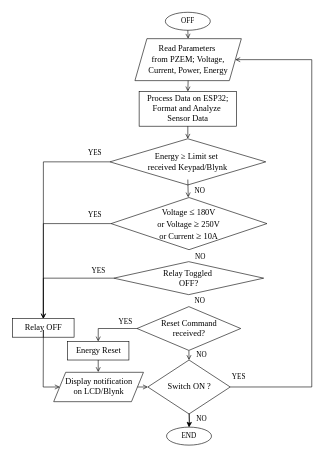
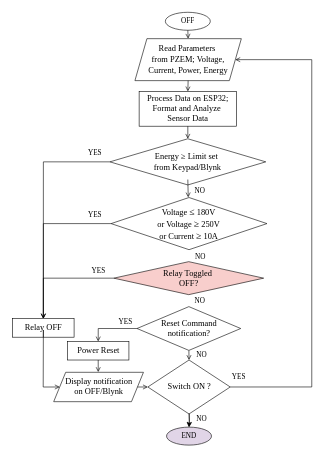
- <mxCell id="16" value="&lt;div style=&quot;forced-color-adjust: none; color: rgb(0, 0, 0); font-style: normal; font-variant-ligatures: normal; font-variant-caps: normal; font-weight: 400; letter-spacing: normal; orphans: 2; text-align: center; text-indent: 0px; text-transform: none; widows: 2; word-spacing: 0px; -webkit-text-stroke-width: 0px; white-space: nowrap; text-decoration-thickness: initial; text-decoration-style: initial; text-decoration-color: initial;&quot;&gt;&lt;font style=&quot;font-size: 14px;&quot; face=&quot;Times New Roman&quot;&gt;Energy &lt;span style=&quot;background-color: transparent; color: light-dark(rgb(0, 0, 0), rgb(255, 255, 255)); text-wrap-mode: wrap;&quot;&gt;≥ Limit set&amp;nbsp;&lt;/span&gt;&lt;/font&gt;&lt;/div&gt;&lt;div style=&quot;forced-color-adjust: none; color: rgb(0, 0, 0); font-style: normal; font-variant-ligatures: normal; font-variant-caps: normal; font-weight: 400; letter-spacing: normal; orphans: 2; text-align: center; text-indent: 0px; text-transform: none; widows: 2; word-spacing: 0px; -webkit-text-stroke-width: 0px; white-space: nowrap; text-decoration-thickness: initial; text-decoration-style: initial; text-decoration-color: initial;&quot;&gt;&lt;font style=&quot;font-size: 14px;&quot; face=&quot;Times New Roman&quot;&gt;&lt;span style=&quot;background-color: transparent; color: light-dark(rgb(0, 0, 0), rgb(255, 255, 255)); text-wrap-mode: wrap;&quot;&gt;received Keypad/Blynk&lt;/span&gt;&lt;/font&gt;&lt;/div&gt;" style="rhombus;whiteSpace=wrap;html=1;direction=south;" vertex="1" parent="1"><mxGeometry x="182.25" y="231" width="260" height="77" as="geometry" /></mxCell>
+ <mxCell id="16" value="&lt;div style=&quot;forced-color-adjust: none; color: rgb(0, 0, 0); font-style: normal; font-variant-ligatures: normal; font-variant-caps: normal; font-weight: 400; letter-spacing: normal; orphans: 2; text-align: center; text-indent: 0px; text-transform: none; widows: 2; word-spacing: 0px; -webkit-text-stroke-width: 0px; white-space: nowrap; text-decoration-thickness: initial; text-decoration-style: initial; text-decoration-color: initial;&quot;&gt;&lt;font style=&quot;font-size: 14px;&quot; face=&quot;Times New Roman&quot;&gt;Energy &lt;span style=&quot;background-color: transparent; color: light-dark(rgb(0, 0, 0), rgb(255, 255, 255)); text-wrap-mode: wrap;&quot;&gt;≥ Limit set&amp;nbsp;&lt;/span&gt;&lt;/font&gt;&lt;/div&gt;&lt;div style=&quot;forced-color-adjust: none; color: rgb(0, 0, 0); font-style: normal; font-variant-ligatures: normal; font-variant-caps: normal; font-weight: 400; letter-spacing: normal; orphans: 2; text-align: center; text-indent: 0px; text-transform: none; widows: 2; word-spacing: 0px; -webkit-text-stroke-width: 0px; white-space: nowrap; text-decoration-thickness: initial; text-decoration-style: initial; text-decoration-color: initial;&quot;&gt;&lt;font style=&quot;font-size: 14px;&quot; face=&quot;Times New Roman&quot;&gt;&lt;span style=&quot;background-color: transparent; color: light-dark(rgb(0, 0, 0), rgb(255, 255, 255)); text-wrap-mode: wrap;&quot;&gt;from Keypad/Blynk&lt;/span&gt;&lt;/font&gt;&lt;/div&gt;" style="rhombus;whiteSpace=wrap;html=1;direction=south;" vertex="1" parent="1"><mxGeometry x="182.25" y="231" width="260" height="77" as="geometry" /></mxCell>
- <mxCell id="33" value="&lt;div style=&quot;forced-color-adjust: none; color: rgb(0, 0, 0); font-style: normal; font-variant-ligatures: normal; font-variant-caps: normal; font-weight: 400; letter-spacing: normal; orphans: 2; text-align: center; text-indent: 0px; text-transform: none; widows: 2; word-spacing: 0px; -webkit-text-stroke-width: 0px; white-space: nowrap; text-decoration-thickness: initial; text-decoration-style: initial; text-decoration-color: initial;&quot;&gt;&lt;font face=&quot;Times New Roman&quot;&gt;&lt;span style=&quot;font-size: 14px;&quot;&gt;Relay Toggled&amp;nbsp;&lt;/span&gt;&lt;/font&gt;&lt;/div&gt;&lt;div style=&quot;forced-color-adjust: none; color: rgb(0, 0, 0); font-style: normal; font-variant-ligatures: normal; font-variant-caps: normal; font-weight: 400; letter-spacing: normal; orphans: 2; text-align: center; text-indent: 0px; text-transform: none; widows: 2; word-spacing: 0px; -webkit-text-stroke-width: 0px; white-space: nowrap; text-decoration-thickness: initial; text-decoration-style: initial; text-decoration-color: initial;&quot;&gt;&lt;font face=&quot;Times New Roman&quot;&gt;&lt;span style=&quot;font-size: 14px;&quot;&gt;OFF?&lt;/span&gt;&lt;/font&gt;&lt;/div&gt;" style="rhombus;whiteSpace=wrap;html=1;direction=south;" vertex="1" parent="1"><mxGeometry x="188.75" y="436" width="250" height="55" as="geometry" /></mxCell>
+ <mxCell id="33" value="&lt;div style=&quot;forced-color-adjust: none; color: rgb(0, 0, 0); font-style: normal; font-variant-ligatures: normal; font-variant-caps: normal; font-weight: 400; letter-spacing: normal; orphans: 2; text-align: center; text-indent: 0px; text-transform: none; widows: 2; word-spacing: 0px; -webkit-text-stroke-width: 0px; white-space: nowrap; text-decoration-thickness: initial; text-decoration-style: initial; text-decoration-color: initial;&quot;&gt;&lt;font face=&quot;Times New Roman&quot;&gt;&lt;span style=&quot;font-size: 14px;&quot;&gt;Relay Toggled&amp;nbsp;&lt;/span&gt;&lt;/font&gt;&lt;/div&gt;&lt;div style=&quot;forced-color-adjust: none; color: rgb(0, 0, 0); font-style: normal; font-variant-ligatures: normal; font-variant-caps: normal; font-weight: 400; letter-spacing: normal; orphans: 2; text-align: center; text-indent: 0px; text-transform: none; widows: 2; word-spacing: 0px; -webkit-text-stroke-width: 0px; white-space: nowrap; text-decoration-thickness: initial; text-decoration-style: initial; text-decoration-color: initial;&quot;&gt;&lt;font face=&quot;Times New Roman&quot;&gt;&lt;span style=&quot;font-size: 14px;&quot;&gt;OFF?&lt;/span&gt;&lt;/font&gt;&lt;/div&gt;" style="rhombus;whiteSpace=wrap;html=1;direction=south;fillColor=#f8cecc;" vertex="1" parent="1"><mxGeometry x="188.75" y="436" width="250" height="55" as="geometry" /></mxCell>
- <mxCell id="18" value="&lt;div style=&quot;forced-color-adjust: none; color: rgb(0, 0, 0); font-style: normal; font-variant-ligatures: normal; font-variant-caps: normal; font-weight: 400; letter-spacing: normal; orphans: 2; text-align: center; text-indent: 0px; text-transform: none; widows: 2; word-spacing: 0px; -webkit-text-stroke-width: 0px; white-space: nowrap; text-decoration-thickness: initial; text-decoration-style: initial; text-decoration-color: initial;&quot;&gt;&lt;font face=&quot;Times New Roman&quot;&gt;&lt;span style=&quot;font-size: 14px;&quot;&gt;Reset Command&lt;/span&gt;&lt;/font&gt;&lt;/div&gt;&lt;div style=&quot;forced-color-adjust: none; color: rgb(0, 0, 0); font-style: normal; font-variant-ligatures: normal; font-variant-caps: normal; font-weight: 400; letter-spacing: normal; orphans: 2; text-align: center; text-indent: 0px; text-transform: none; widows: 2; word-spacing: 0px; -webkit-text-stroke-width: 0px; white-space: nowrap; text-decoration-thickness: initial; text-decoration-style: initial; text-decoration-color: initial;&quot;&gt;&lt;font face=&quot;Times New Roman&quot;&gt;&lt;span style=&quot;font-size: 14px;&quot;&gt;received?&lt;/span&gt;&lt;/font&gt;&lt;/div&gt;" style="rhombus;whiteSpace=wrap;html=1;direction=south;" vertex="1" parent="1"><mxGeometry x="227.5" y="511" width="173" height="73" as="geometry" /></mxCell>
+ <mxCell id="18" value="&lt;div style=&quot;forced-color-adjust: none; color: rgb(0, 0, 0); font-style: normal; font-variant-ligatures: normal; font-variant-caps: normal; font-weight: 400; letter-spacing: normal; orphans: 2; text-align: center; text-indent: 0px; text-transform: none; widows: 2; word-spacing: 0px; -webkit-text-stroke-width: 0px; white-space: nowrap; text-decoration-thickness: initial; text-decoration-style: initial; text-decoration-color: initial;&quot;&gt;&lt;font face=&quot;Times New Roman&quot;&gt;&lt;span style=&quot;font-size: 14px;&quot;&gt;Reset Command&lt;/span&gt;&lt;/font&gt;&lt;/div&gt;&lt;div style=&quot;forced-color-adjust: none; color: rgb(0, 0, 0); font-style: normal; font-variant-ligatures: normal; font-variant-caps: normal; font-weight: 400; letter-spacing: normal; orphans: 2; text-align: center; text-indent: 0px; text-transform: none; widows: 2; word-spacing: 0px; -webkit-text-stroke-width: 0px; white-space: nowrap; text-decoration-thickness: initial; text-decoration-style: initial; text-decoration-color: initial;&quot;&gt;&lt;font face=&quot;Times New Roman&quot;&gt;&lt;span style=&quot;font-size: 14px;&quot;&gt;notification?&lt;/span&gt;&lt;/font&gt;&lt;/div&gt;" style="rhombus;whiteSpace=wrap;html=1;direction=south;" vertex="1" parent="1"><mxGeometry x="227.5" y="511" width="173" height="73" as="geometry" /></mxCell>
- <mxCell id="30" value="&lt;font face=&quot;Times New Roman&quot;&gt;&lt;span style=&quot;font-size: 14px;&quot;&gt;Energy Reset&lt;/span&gt;&lt;/font&gt;" style="rounded=0;whiteSpace=wrap;html=1;" vertex="1" parent="1"><mxGeometry x="111.5" y="569.08" width="102.5" height="30.97" as="geometry" /></mxCell>
+ <mxCell id="30" value="&lt;font face=&quot;Times New Roman&quot;&gt;&lt;span style=&quot;font-size: 14px;&quot;&gt;Power Reset&lt;/span&gt;&lt;/font&gt;" style="rounded=0;whiteSpace=wrap;html=1;" vertex="1" parent="1"><mxGeometry x="111.5" y="569.08" width="102.5" height="30.97" as="geometry" /></mxCell>
- <mxCell id="32" value="&lt;div style=&quot;text-wrap-mode: nowrap;&quot;&gt;&lt;font face=&quot;Times New Roman&quot;&gt;&lt;span style=&quot;font-size: 14px;&quot;&gt;Display notification&lt;/span&gt;&lt;/font&gt;&lt;/div&gt;&lt;div style=&quot;text-wrap-mode: nowrap;&quot;&gt;&lt;font face=&quot;Times New Roman&quot;&gt;&lt;span style=&quot;font-size: 14px;&quot;&gt;on LCD/Blynk&lt;/span&gt;&lt;/font&gt;&lt;/div&gt;" style="shape=parallelogram;perimeter=parallelogramPerimeter;whiteSpace=wrap;html=1;fixedSize=1;" vertex="1" parent="1"><mxGeometry x="88.5" y="620.56" width="149.75" height="48.98" as="geometry" /></mxCell>
+ <mxCell id="32" value="&lt;div style=&quot;text-wrap-mode: nowrap;&quot;&gt;&lt;font face=&quot;Times New Roman&quot;&gt;&lt;span style=&quot;font-size: 14px;&quot;&gt;Display notification&lt;/span&gt;&lt;/font&gt;&lt;/div&gt;&lt;div style=&quot;text-wrap-mode: nowrap;&quot;&gt;&lt;font face=&quot;Times New Roman&quot;&gt;&lt;span style=&quot;font-size: 14px;&quot;&gt;on OFF/Blynk&lt;/span&gt;&lt;/font&gt;&lt;/div&gt;" style="shape=parallelogram;perimeter=parallelogramPerimeter;whiteSpace=wrap;html=1;fixedSize=1;" vertex="1" parent="1"><mxGeometry x="88.5" y="620.56" width="149.75" height="48.98" as="geometry" /></mxCell>
- <mxCell id="5" value="&lt;font face=&quot;Times New Roman&quot;&gt;END&lt;/font&gt;" style="ellipse;whiteSpace=wrap;html=1;" parent="1" vertex="1"><mxGeometry x="276.75" y="712" width="75" height="30" as="geometry" /></mxCell>
+ <mxCell id="5" value="&lt;font face=&quot;Times New Roman&quot;&gt;END&lt;/font&gt;" style="ellipse;whiteSpace=wrap;html=1;fillColor=#e1d5e7;" parent="1" vertex="1"><mxGeometry x="276.75" y="712" width="75" height="30" as="geometry" /></mxCell>
